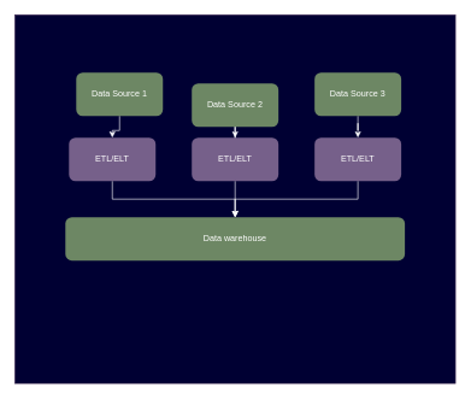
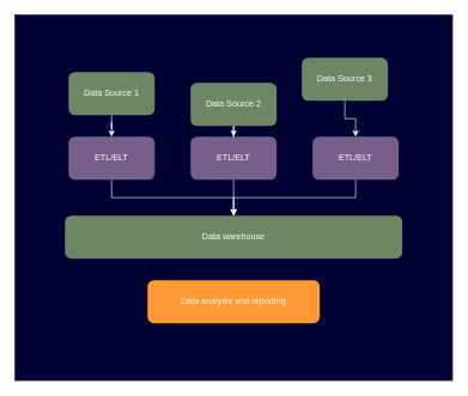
- <mxCell id="4" value="Data Source 1" style="rounded=1;whiteSpace=wrap;html=1;fillColor=#6d8764;strokeColor=none;fontColor=#ffffff;" vertex="1" parent="1"><mxGeometry x="105" y="100" width="120" height="60" as="geometry" /></mxCell>
+ <mxCell id="4" value="Data Source 1" style="rounded=1;whiteSpace=wrap;html=1;fillColor=#6d8764;strokeColor=none;fontColor=#ffffff;" vertex="1" parent="1"><mxGeometry x="95" y="100" width="120" height="60" as="geometry" /></mxCell>
- <mxCell id="8" value="Data Source 3" style="rounded=1;whiteSpace=wrap;html=1;fillColor=#6d8764;strokeColor=none;fontColor=#ffffff;" vertex="1" parent="1"><mxGeometry x="435" y="100" width="120" height="60" as="geometry" /></mxCell>
+ <mxCell id="8" value="Data Source 3" style="rounded=1;whiteSpace=wrap;html=1;fillColor=#6d8764;strokeColor=none;fontColor=#ffffff;" vertex="1" parent="1"><mxGeometry x="420" y="80" width="120" height="60" as="geometry" /></mxCell>
+ <mxCell id="16" value="Data analysis and reporting" style="rounded=1;whiteSpace=wrap;html=1;fillColor=#FF9933;fontColor=#FFFFFF;strokeColor=none;" vertex="1" parent="1"><mxGeometry x="205" y="390" width="240" height="60" as="geometry" /></mxCell>
